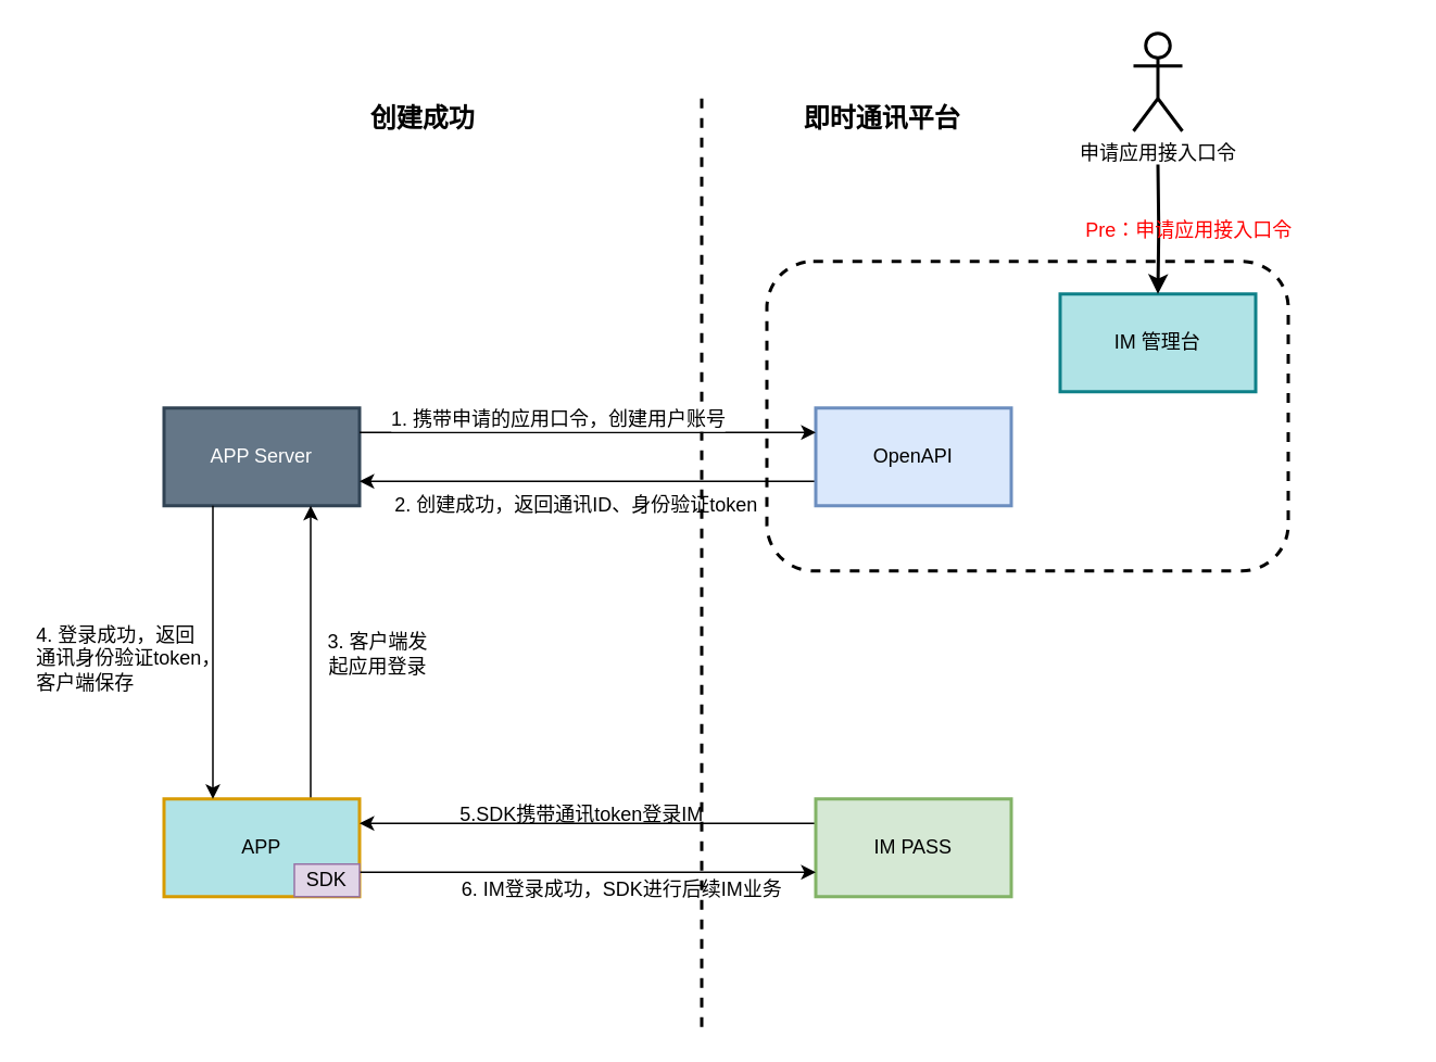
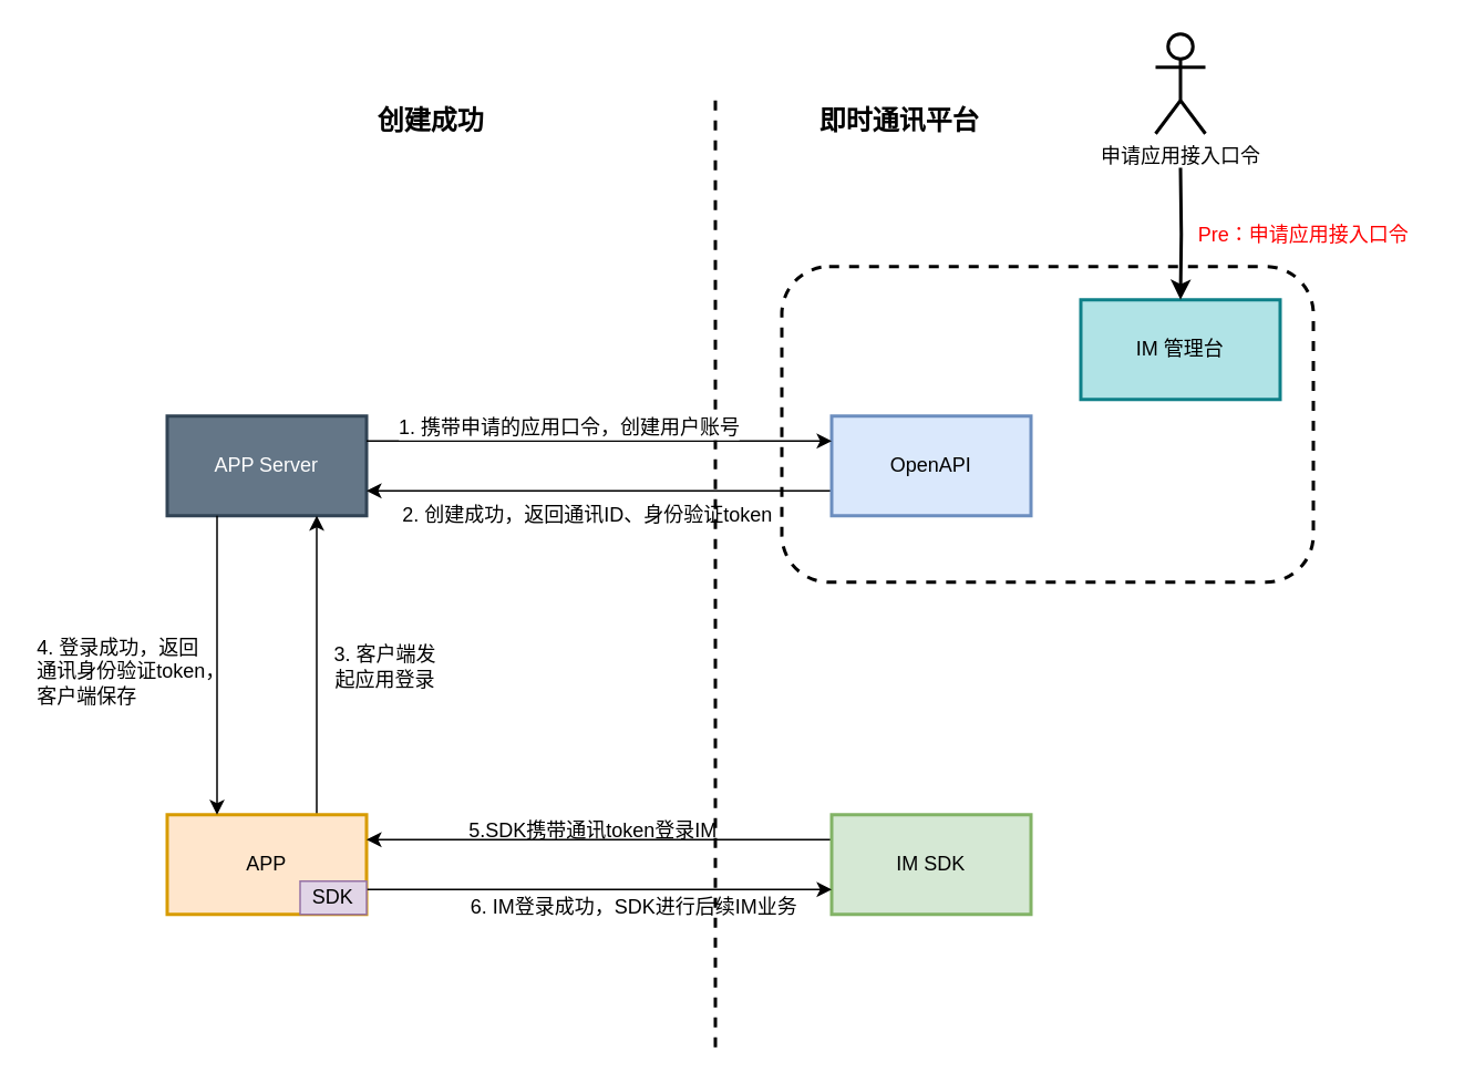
- <mxCell id="25" value="&lt;font color=&quot;#ff0000&quot;&gt;Pre：申请应用接入口令&lt;/font&gt;" style="text;html=1;resizable=0;points=[];autosize=1;align=left;verticalAlign=top;spacingTop=-4;" parent="1" vertex="1"><mxGeometry x="664" y="131" width="140" height="20" as="geometry" /></mxCell>
+ <mxCell id="25" value="&lt;font color=&quot;#ff0000&quot;&gt;Pre：申请应用接入口令&lt;/font&gt;" style="text;html=1;resizable=0;points=[];autosize=1;align=left;verticalAlign=top;spacingTop=-4;" parent="1" vertex="1"><mxGeometry x="719" y="131" width="140" height="20" as="geometry" /></mxCell>
- <mxCell id="11" value="APP" style="rounded=0;whiteSpace=wrap;html=1;fillColor=#b0e3e6;strokeColor=#d79b00;strokeWidth=2;" parent="1" vertex="1"><mxGeometry x="100" y="490" width="120" height="60" as="geometry" /></mxCell>
+ <mxCell id="11" value="APP" style="rounded=0;whiteSpace=wrap;html=1;fillColor=#ffe6cc;strokeColor=#d79b00;strokeWidth=2;" parent="1" vertex="1"><mxGeometry x="100" y="490" width="120" height="60" as="geometry" /></mxCell>
- <mxCell id="14" value="IM PASS" style="rounded=0;whiteSpace=wrap;html=1;fillColor=#d5e8d4;strokeColor=#82b366;strokeWidth=2;" parent="1" vertex="1"><mxGeometry x="500" y="490" width="120" height="60" as="geometry" /></mxCell>
+ <mxCell id="14" value="IM SDK" style="rounded=0;whiteSpace=wrap;html=1;fillColor=#d5e8d4;strokeColor=#82b366;strokeWidth=2;" parent="1" vertex="1"><mxGeometry x="500" y="490" width="120" height="60" as="geometry" /></mxCell>
